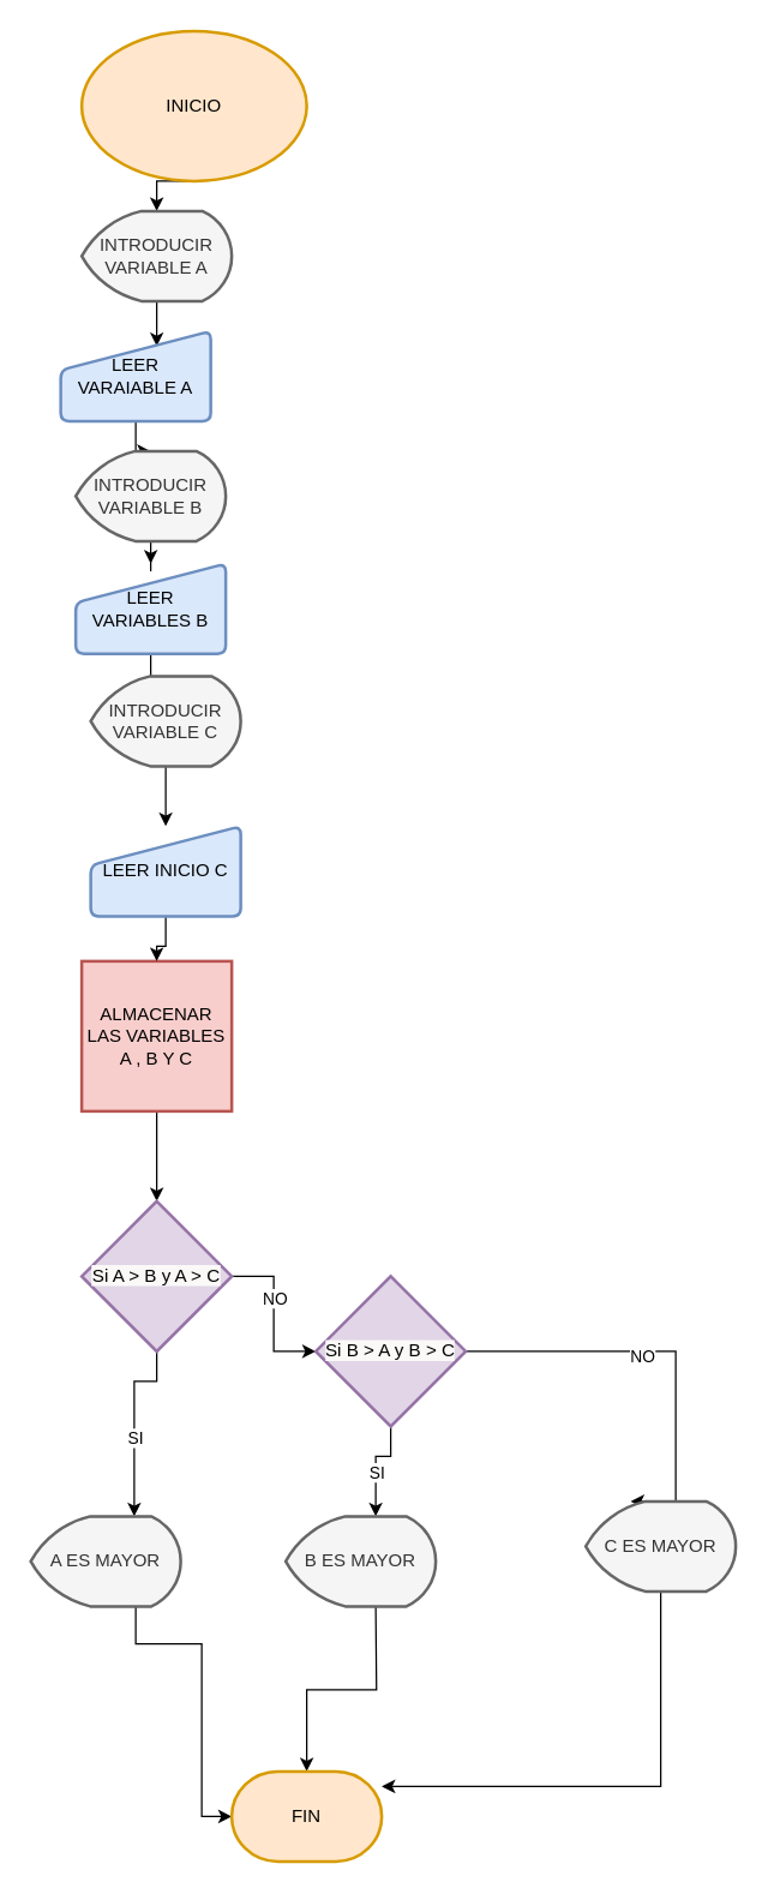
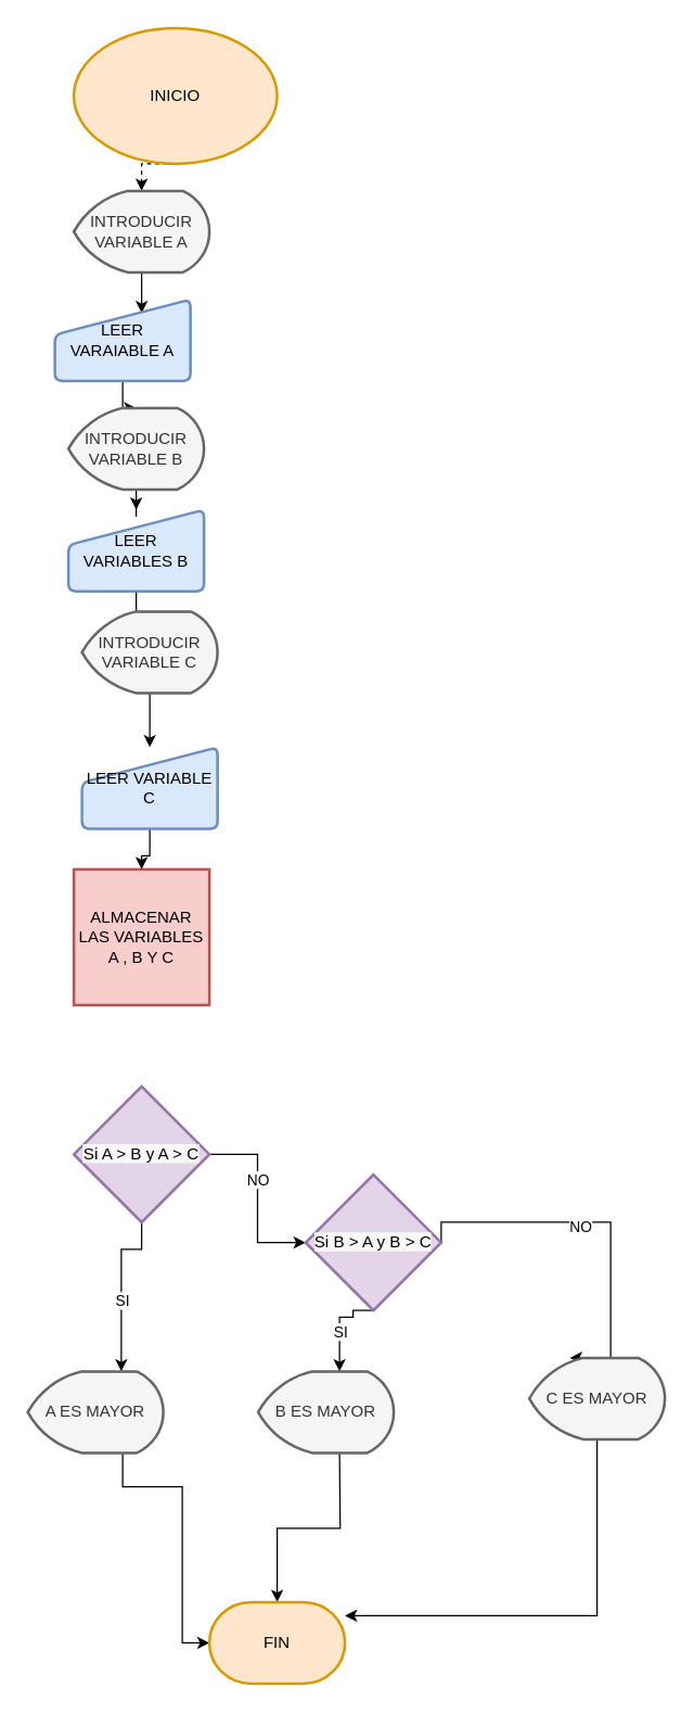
- <mxCell id="2" style="edgeStyle=orthogonalEdgeStyle;rounded=0;orthogonalLoop=1;jettySize=auto;html=1;exitX=0.5;exitY=1;exitDx=0;exitDy=0;exitPerimeter=0;entryX=0.5;entryY=0;entryDx=0;entryDy=0;entryPerimeter=0;fontColor=#000000;" parent="1" source="3" target="7" edge="1"><mxGeometry relative="1" as="geometry" /></mxCell>
+ <mxCell id="2" style="edgeStyle=orthogonalEdgeStyle;rounded=0;orthogonalLoop=1;jettySize=auto;html=1;exitX=0.5;exitY=1;exitDx=0;exitDy=0;exitPerimeter=0;entryX=0.5;entryY=0;entryDx=0;entryDy=0;entryPerimeter=0;fontColor=#000000;dashed=1;" parent="1" source="3" target="7" edge="1"><mxGeometry relative="1" as="geometry" /></mxCell>
- <mxCell id="17" value="LEER INICIO C" style="html=1;strokeWidth=2;shape=manualInput;whiteSpace=wrap;rounded=1;size=26;arcSize=11;fillColor=#dae8fc;strokeColor=#6c8ebf;" parent="1" vertex="1"><mxGeometry x="60" y="550" width="100" height="60" as="geometry" /></mxCell>
+ <mxCell id="17" value="LEER VARIABLE C" style="html=1;strokeWidth=2;shape=manualInput;whiteSpace=wrap;rounded=1;size=26;arcSize=11;fillColor=#dae8fc;strokeColor=#6c8ebf;" parent="1" vertex="1"><mxGeometry x="60" y="550" width="100" height="60" as="geometry" /></mxCell>
- <mxCell id="4" style="edgeStyle=orthogonalEdgeStyle;rounded=0;orthogonalLoop=1;jettySize=auto;html=1;exitX=0.5;exitY=1;exitDx=0;exitDy=0;entryX=0.5;entryY=0;entryDx=0;entryDy=0;entryPerimeter=0;fontColor=#000000;" parent="1" source="5" target="22" edge="1"><mxGeometry relative="1" as="geometry" /></mxCell>
- <mxCell id="28" value="&lt;span style=&quot;font-family: sans-serif; font-size: 12.155px; text-align: start; background-color: rgb(250, 249, 248);&quot;&gt;Si B &amp;gt; A y B &amp;gt; C&lt;/span&gt;" style="strokeWidth=2;html=1;shape=mxgraph.flowchart.decision;whiteSpace=wrap;fillColor=#e1d5e7;strokeColor=#9673a6;" parent="1" vertex="1"><mxGeometry x="210" y="850" width="100" height="100" as="geometry" /></mxCell>
+ <mxCell id="28" value="&lt;span style=&quot;font-family: sans-serif; font-size: 12.155px; text-align: start; background-color: rgb(250, 249, 248);&quot;&gt;Si B &amp;gt; A y B &amp;gt; C&lt;/span&gt;" style="strokeWidth=2;html=1;shape=mxgraph.flowchart.decision;whiteSpace=wrap;fillColor=#e1d5e7;strokeColor=#9673a6;" parent="1" vertex="1"><mxGeometry x="225" y="865" width="100" height="100" as="geometry" /></mxCell>
